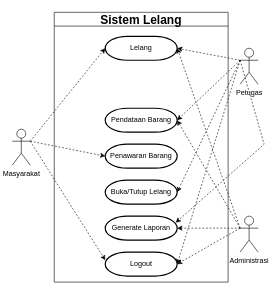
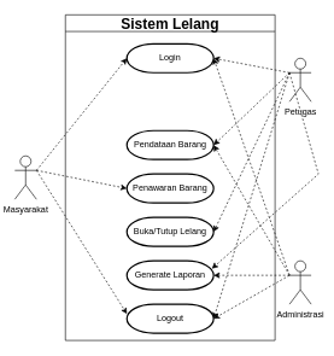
- <mxCell id="3" value="Lelang" style="strokeWidth=2;html=1;shape=mxgraph.flowchart.terminator;whiteSpace=wrap;" parent="2" vertex="1"><mxGeometry x="85" y="40" width="120" height="40" as="geometry" /></mxCell>
+ <mxCell id="3" value="Login" style="strokeWidth=2;html=1;shape=mxgraph.flowchart.terminator;whiteSpace=wrap;" parent="2" vertex="1"><mxGeometry x="85" y="40" width="120" height="40" as="geometry" /></mxCell>
